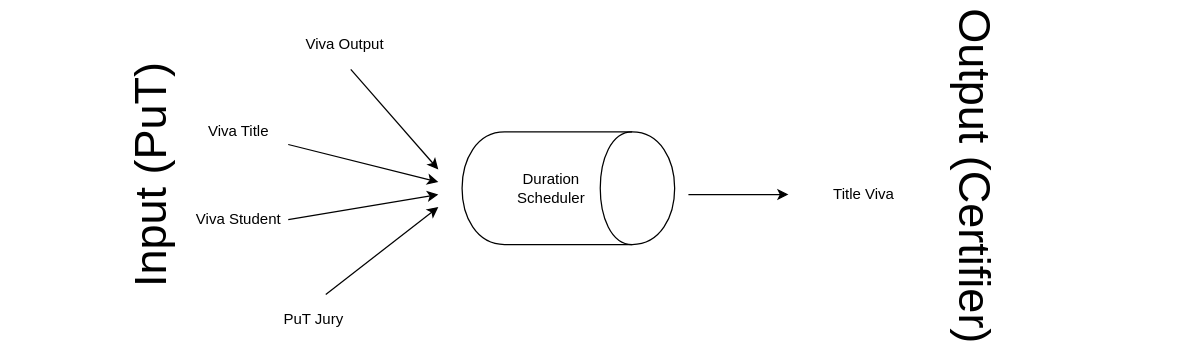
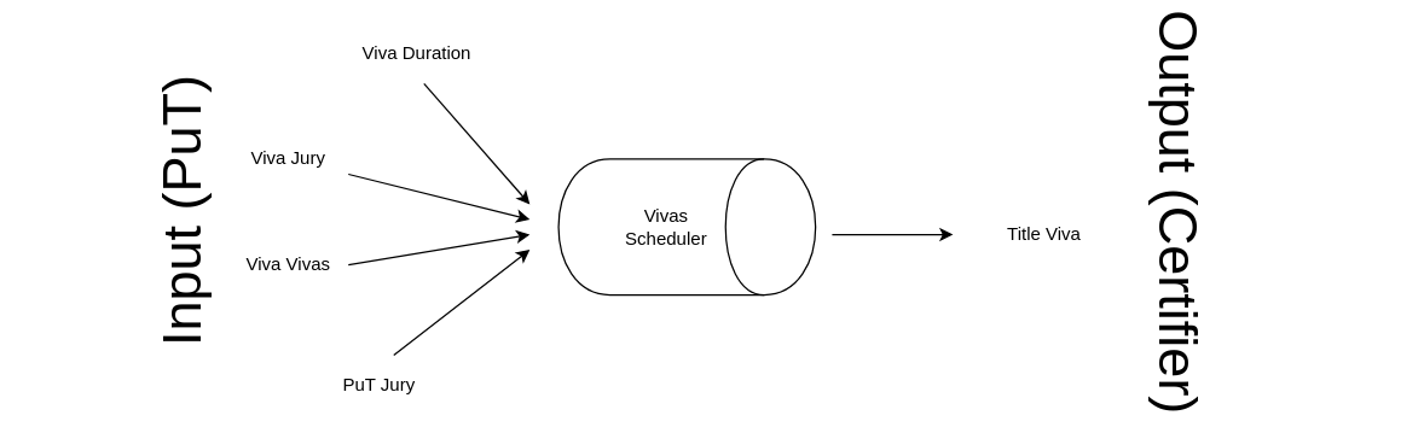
- <mxCell id="6" value="Viva Output" style="text;html=1;align=center;verticalAlign=middle;resizable=0;points=[];autosize=1;" vertex="1" parent="1"><mxGeometry x="230" y="20" width="90" height="20" as="geometry" /></mxCell>
+ <mxCell id="6" value="Viva Duration" style="text;html=1;align=center;verticalAlign=middle;resizable=0;points=[];autosize=1;" vertex="1" parent="1"><mxGeometry x="230" y="20" width="90" height="20" as="geometry" /></mxCell>
- <mxCell id="8" value="Viva Title" style="text;html=1;align=center;verticalAlign=middle;resizable=0;points=[];autosize=1;" vertex="1" parent="1"><mxGeometry x="160" y="90" width="60" height="20" as="geometry" /></mxCell>
+ <mxCell id="8" value="Viva Jury" style="text;html=1;align=center;verticalAlign=middle;resizable=0;points=[];autosize=1;" vertex="1" parent="1"><mxGeometry x="160" y="90" width="60" height="20" as="geometry" /></mxCell>
- <mxCell id="2" value="Duration &lt;br&gt;Scheduler" style="shape=cylinder;whiteSpace=wrap;html=1;boundedLbl=1;backgroundOutline=1;direction=south;" vertex="1" parent="1"><mxGeometry x="369" y="100" width="170" height="90" as="geometry" /></mxCell>
+ <mxCell id="2" value="Vivas &lt;br&gt;Scheduler" style="shape=cylinder;whiteSpace=wrap;html=1;boundedLbl=1;backgroundOutline=1;direction=south;" vertex="1" parent="1"><mxGeometry x="369" y="100" width="170" height="90" as="geometry" /></mxCell>
- <mxCell id="10" value="Viva Student" style="text;html=1;align=center;verticalAlign=middle;resizable=0;points=[];autosize=1;" vertex="1" parent="1"><mxGeometry x="150" y="160" width="80" height="20" as="geometry" /></mxCell>
+ <mxCell id="10" value="Viva Vivas" style="text;html=1;align=center;verticalAlign=middle;resizable=0;points=[];autosize=1;" vertex="1" parent="1"><mxGeometry x="150" y="160" width="80" height="20" as="geometry" /></mxCell>
